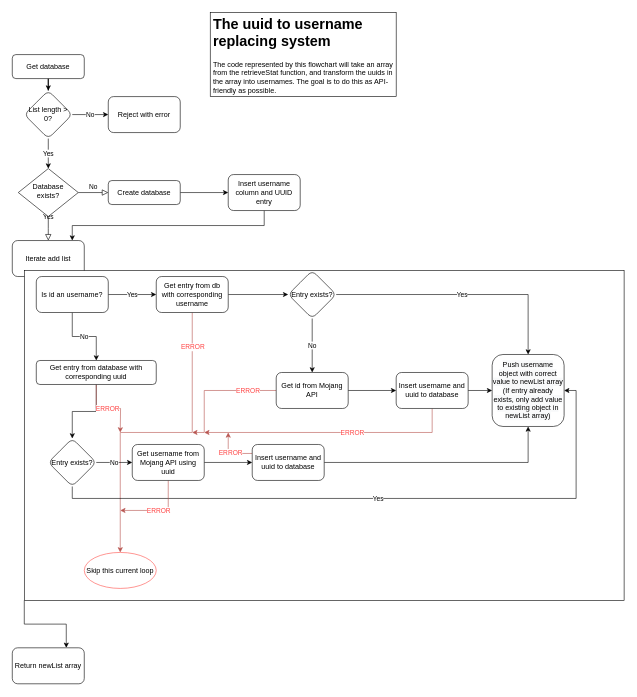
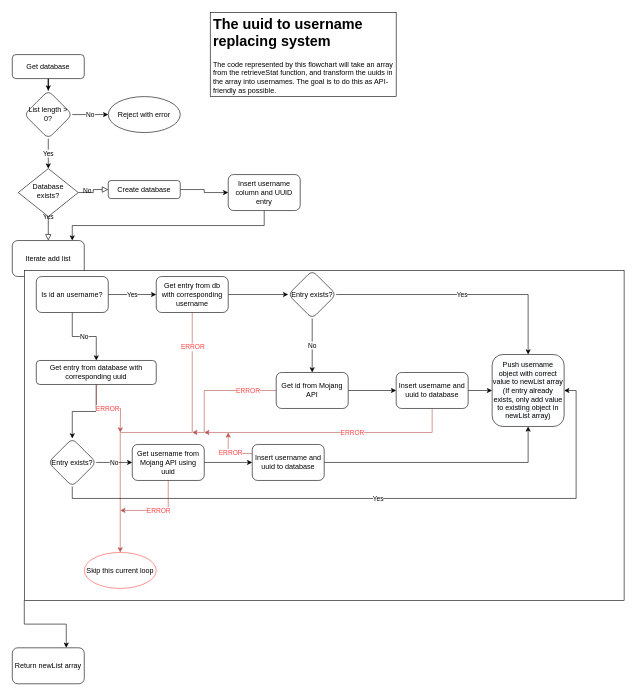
- <mxCell id="14" value="Reject with error" style="whiteSpace=wrap;html=1;rounded=1;shadow=0;strokeWidth=1;glass=0;" parent="1" vertex="1"><mxGeometry x="180" y="160" width="120" height="60" as="geometry" /></mxCell>
+ <mxCell id="14" value="Reject with error" style="ellipse;whiteSpace=wrap;html=1;shadow=0;strokeWidth=1;glass=0;" parent="1" vertex="1"><mxGeometry x="180" y="160" width="120" height="60" as="geometry" /></mxCell>
- <mxCell id="8" value="Create database" style="rounded=1;whiteSpace=wrap;html=1;fontSize=12;glass=0;strokeWidth=1;shadow=0;" parent="1" vertex="1"><mxGeometry x="180" y="300" width="120" height="40" as="geometry" /></mxCell>
+ <mxCell id="8" value="Create database" style="rounded=1;whiteSpace=wrap;html=1;fontSize=12;glass=0;strokeWidth=1;shadow=0;" parent="1" vertex="1"><mxGeometry x="180" y="300" width="120" height="30" as="geometry" /></mxCell>
